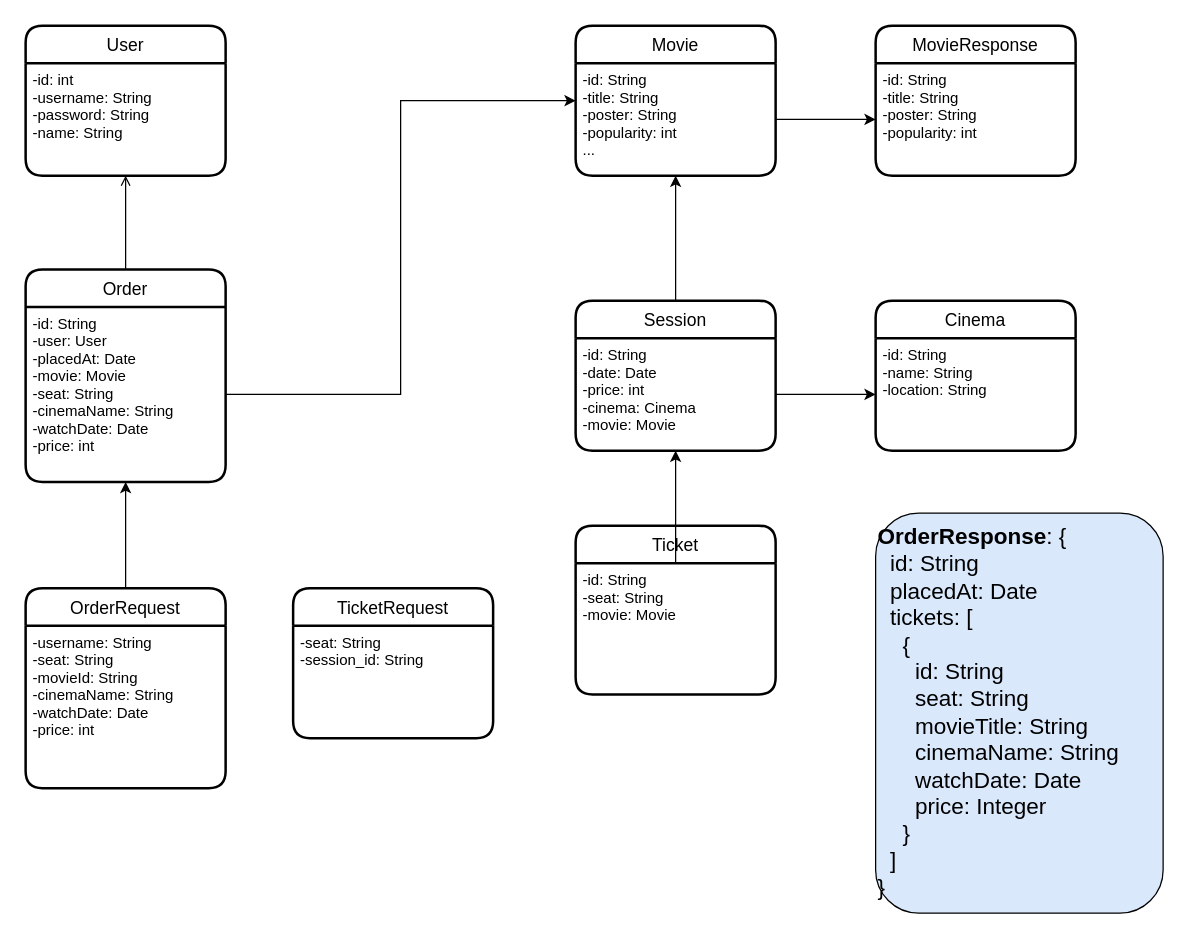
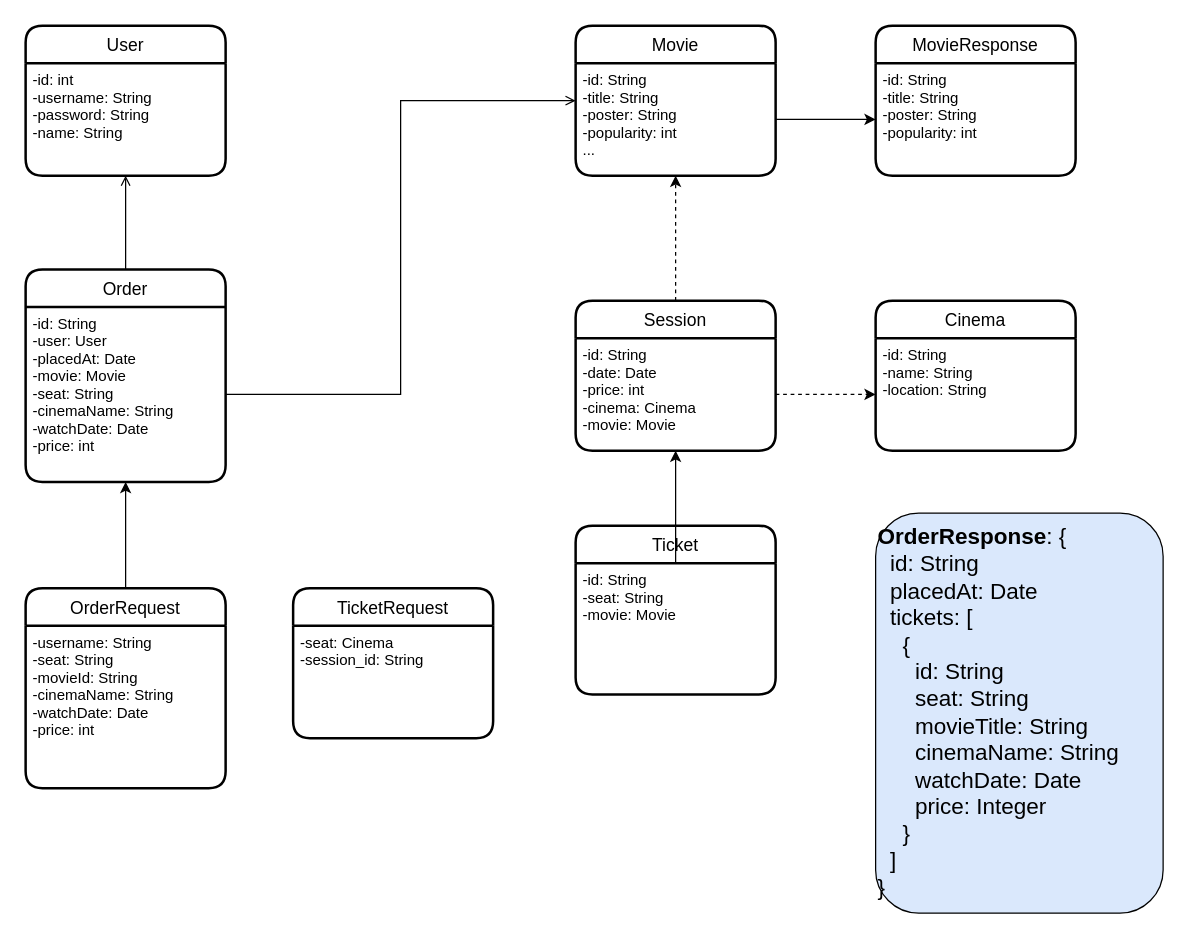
- <mxCell id="27" style="edgeStyle=orthogonalEdgeStyle;rounded=0;orthogonalLoop=1;jettySize=auto;html=1;exitX=1;exitY=0.5;exitDx=0;exitDy=0;entryX=0;entryY=0.5;entryDx=0;entryDy=0;" edge="1" parent="1" source="18" target="2"><mxGeometry relative="1" as="geometry" /></mxCell>
+ <mxCell id="27" style="edgeStyle=orthogonalEdgeStyle;rounded=0;orthogonalLoop=1;jettySize=auto;html=1;exitX=1;exitY=0.5;exitDx=0;exitDy=0;entryX=0;entryY=0.5;entryDx=0;entryDy=0;endArrow=open;" edge="1" parent="1" source="18" target="2"><mxGeometry relative="1" as="geometry" /></mxCell>
- <mxCell id="9" value="" style="edgeStyle=orthogonalEdgeStyle;rounded=0;orthogonalLoop=1;jettySize=auto;html=1;" parent="1" source="10" target="3" edge="1"><mxGeometry relative="1" as="geometry" /></mxCell>
+ <mxCell id="9" value="" style="edgeStyle=orthogonalEdgeStyle;rounded=0;orthogonalLoop=1;jettySize=auto;html=1;dashed=1;" parent="1" source="10" target="3" edge="1"><mxGeometry relative="1" as="geometry" /></mxCell>
- <mxCell id="15" value="" style="edgeStyle=orthogonalEdgeStyle;rounded=0;orthogonalLoop=1;jettySize=auto;html=1;" parent="1" source="11" target="14" edge="1"><mxGeometry relative="1" as="geometry" /></mxCell>
+ <mxCell id="15" value="" style="edgeStyle=orthogonalEdgeStyle;rounded=0;orthogonalLoop=1;jettySize=auto;html=1;dashed=1;" parent="1" source="11" target="14" edge="1"><mxGeometry relative="1" as="geometry" /></mxCell>
- <mxCell id="25" value="-seat: String&#10;-session_id: String" style="align=left;strokeColor=none;fillColor=none;spacingLeft=4;fontSize=12;verticalAlign=top;resizable=0;rotatable=0;part=1;" parent="24" vertex="1"><mxGeometry y="30" width="160" height="90" as="geometry" /></mxCell>
+ <mxCell id="25" value="-seat: Cinema&#10;-session_id: String" style="align=left;strokeColor=none;fillColor=none;spacingLeft=4;fontSize=12;verticalAlign=top;resizable=0;rotatable=0;part=1;" parent="24" vertex="1"><mxGeometry y="30" width="160" height="90" as="geometry" /></mxCell>
